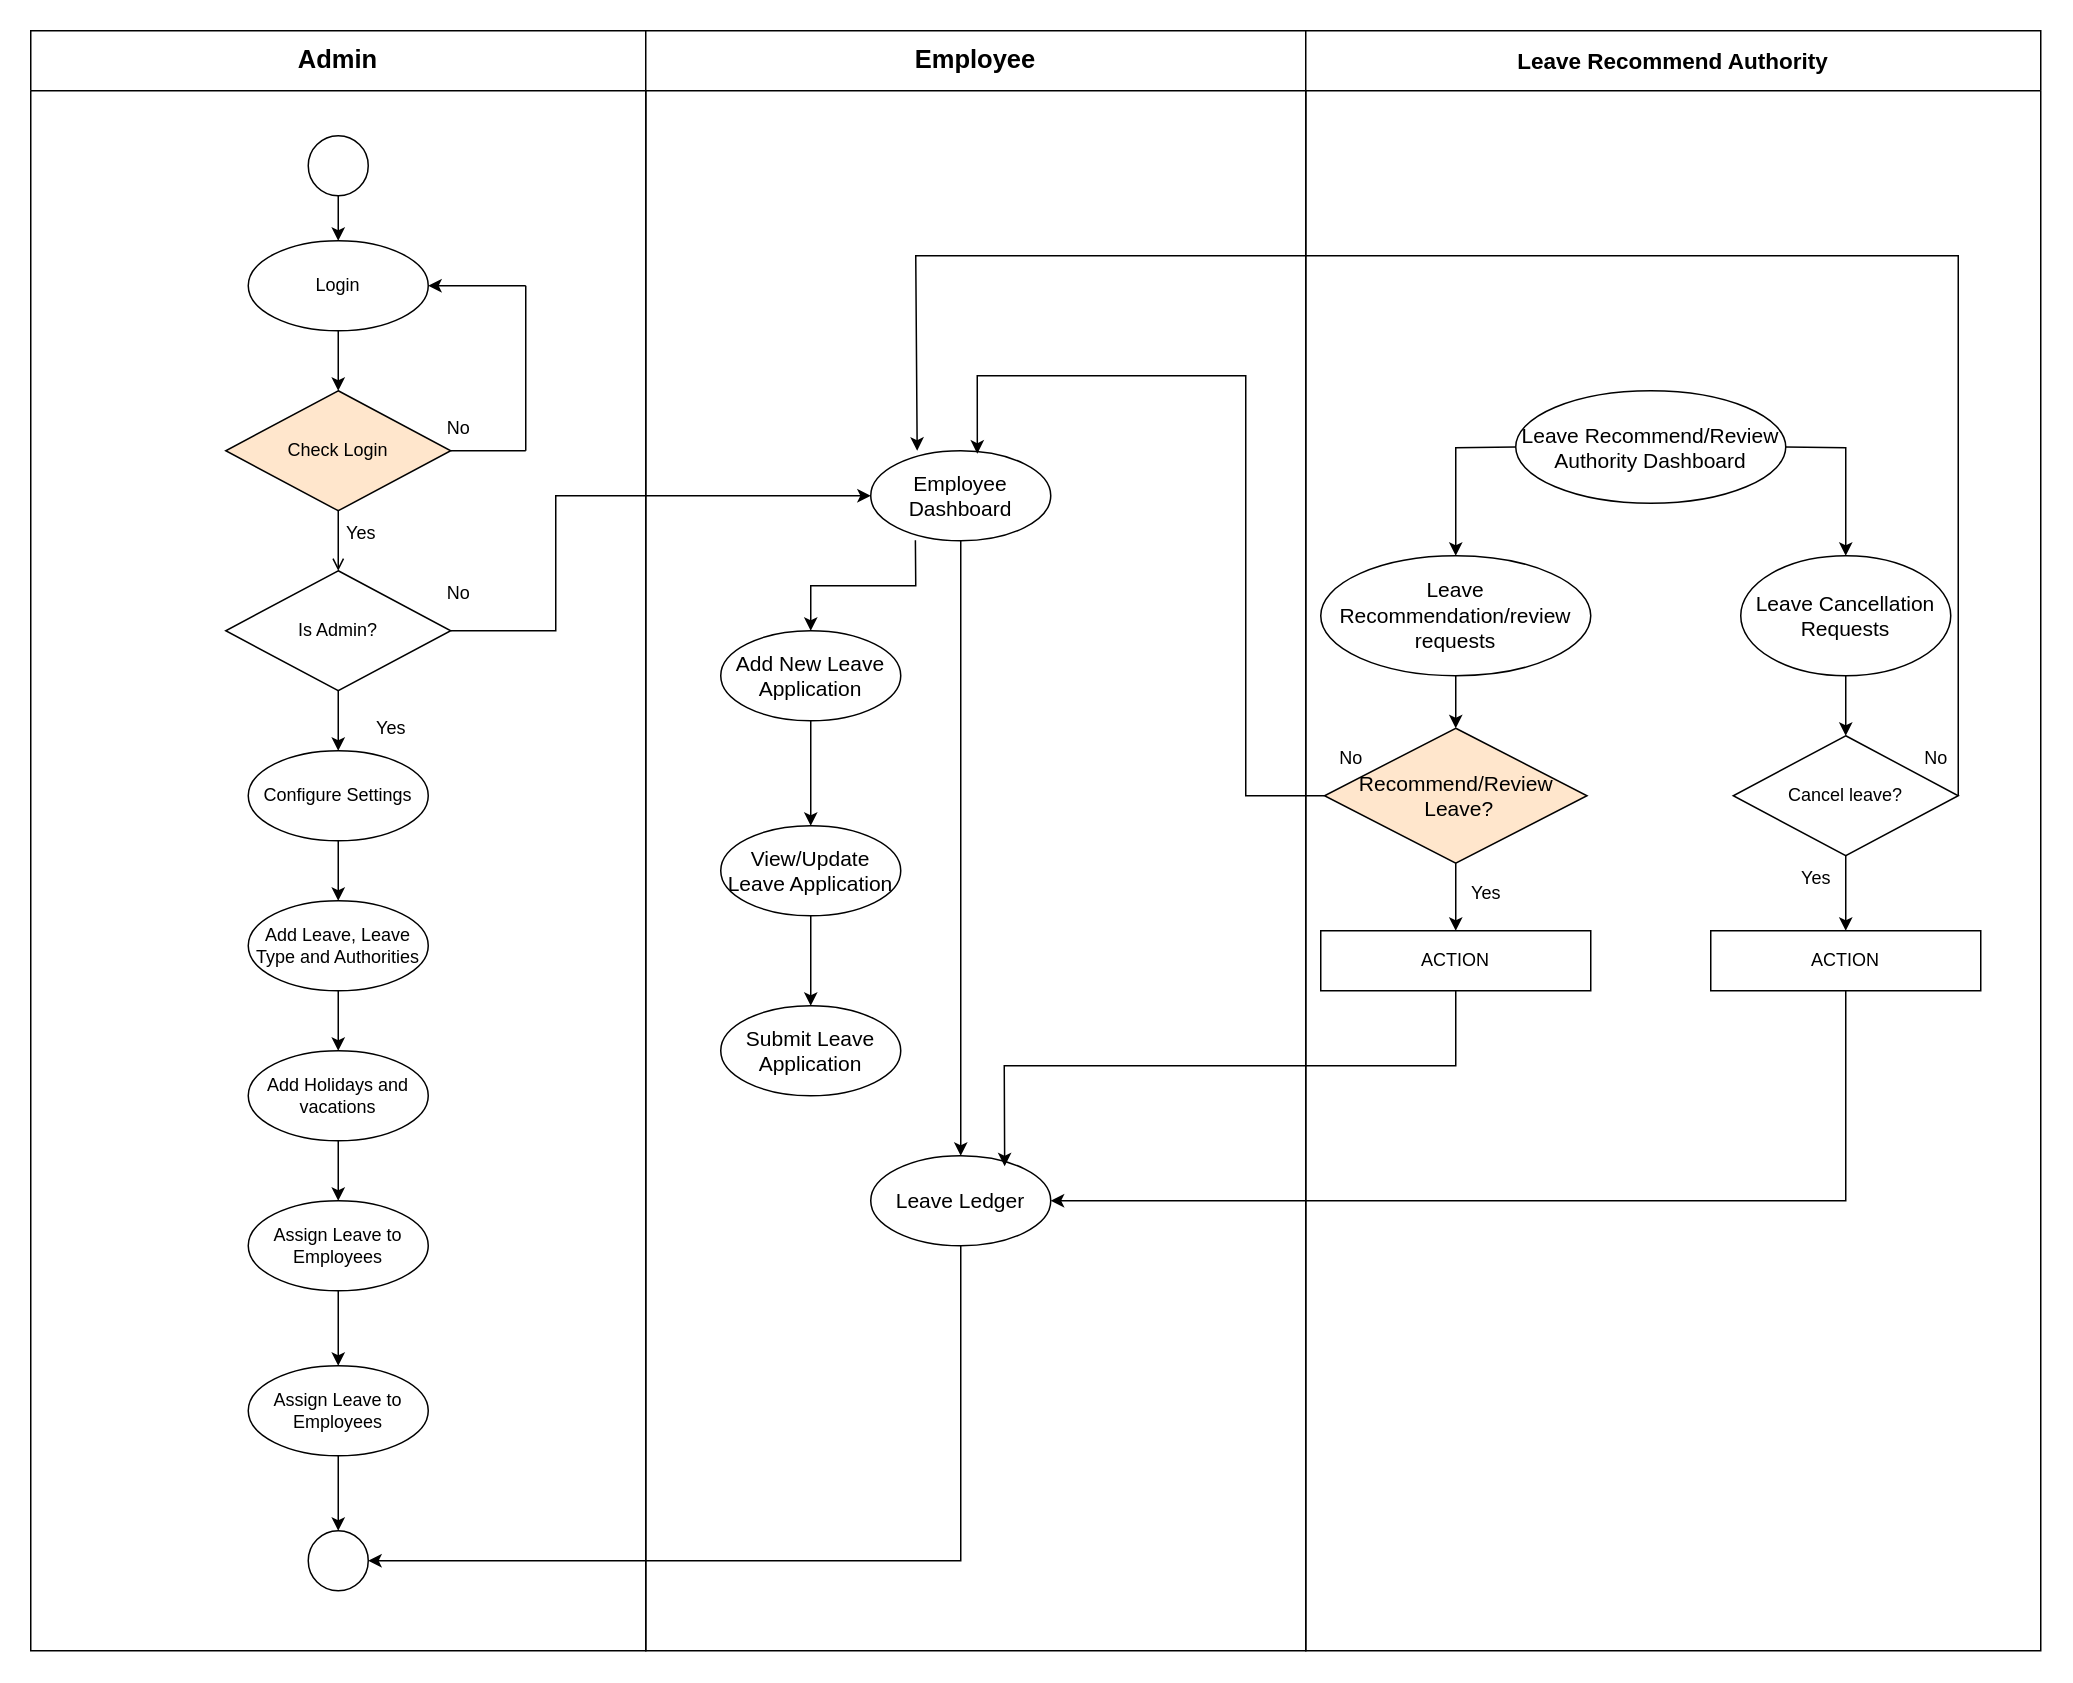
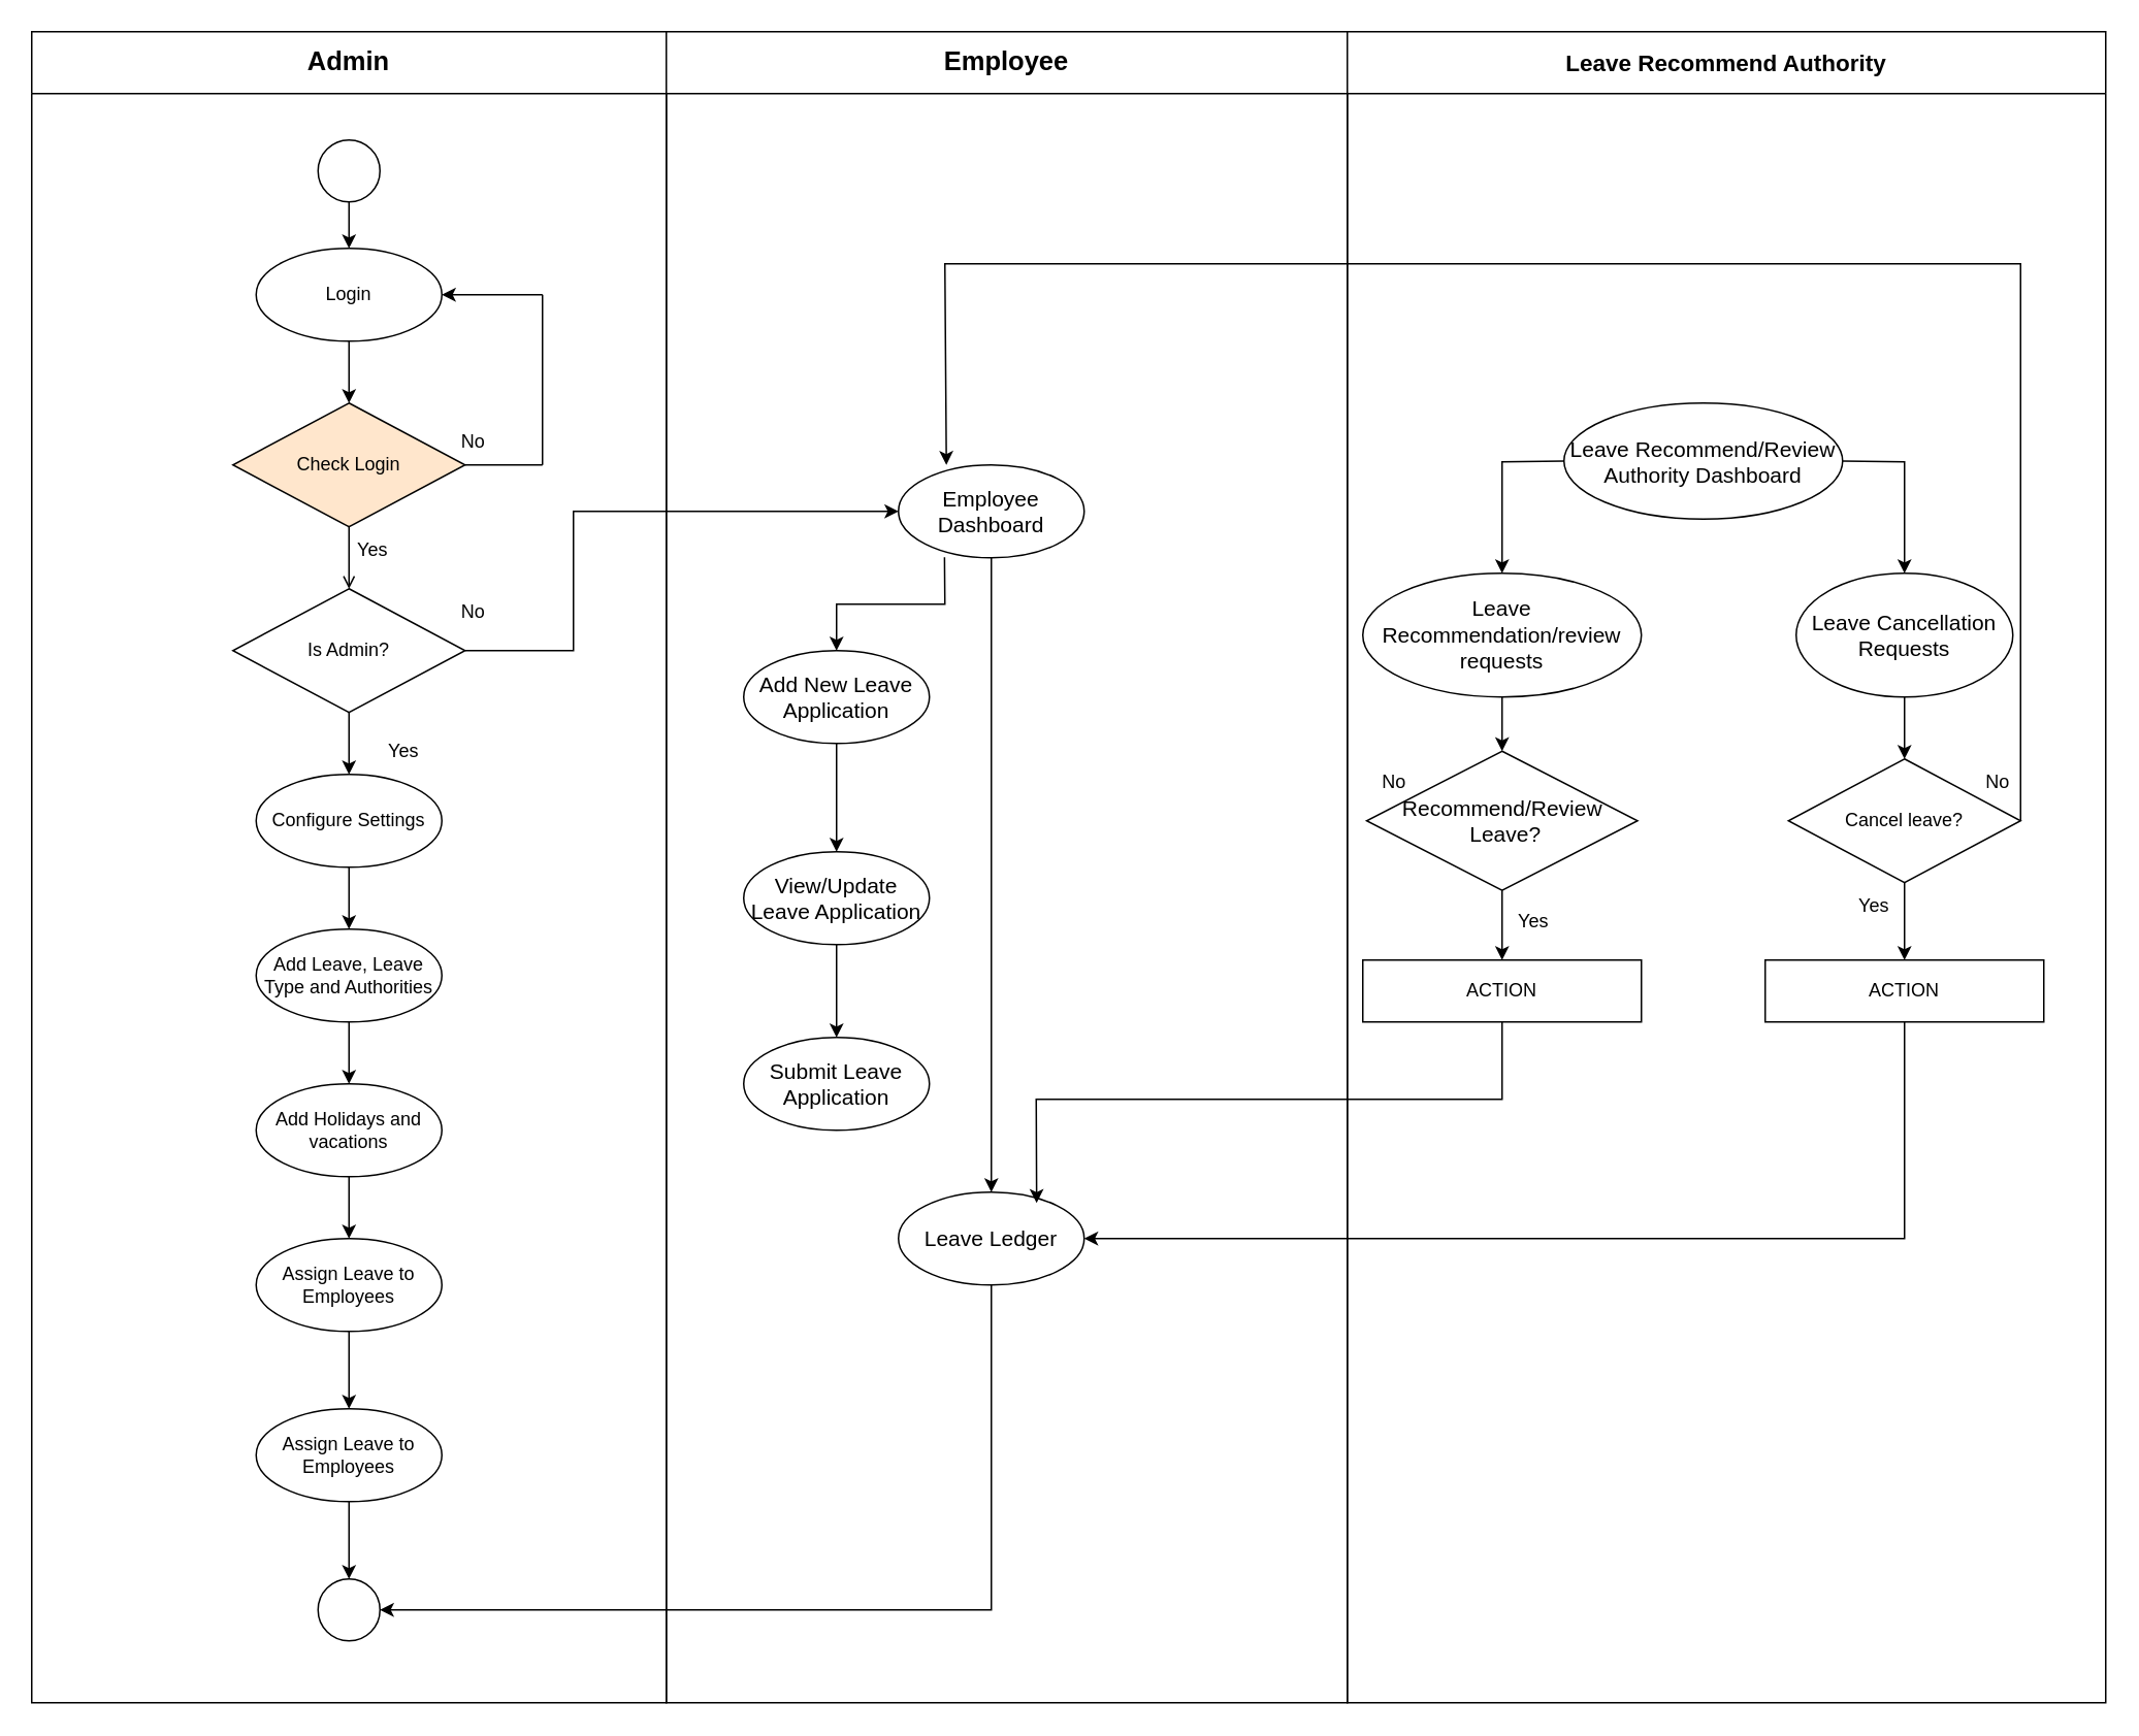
- <mxCell id="63" value="" style="endArrow=classic;html=1;rounded=0;exitX=0;exitY=0.5;exitDx=0;exitDy=0;entryX=0.592;entryY=0.033;entryDx=0;entryDy=0;entryPerimeter=0;" edge="1" parent="1" source="48" target="31"><mxGeometry width="50" height="50" relative="1" as="geometry"><mxPoint x="750" y="610" as="sourcePoint" /><mxPoint x="800" y="560" as="targetPoint" /><Array as="points"><mxPoint x="830" y="530" /><mxPoint x="830" y="250" /><mxPoint x="651" y="250" /></Array></mxGeometry></mxCell>
- <mxCell id="48" value="&lt;font style=&quot;font-size: 14px;&quot;&gt;Recommend/Review&lt;br&gt;&amp;nbsp;Leave?&lt;/font&gt;" style="rhombus;whiteSpace=wrap;html=1;fillColor=#ffe6cc;" vertex="1" parent="42"><mxGeometry x="12.5" y="465" width="175" height="90" as="geometry" /></mxCell>
+ <mxCell id="48" value="&lt;font style=&quot;font-size: 14px;&quot;&gt;Recommend/Review&lt;br&gt;&amp;nbsp;Leave?&lt;/font&gt;" style="rhombus;whiteSpace=wrap;html=1;" vertex="1" parent="42"><mxGeometry x="12.5" y="465" width="175" height="90" as="geometry" /></mxCell>
